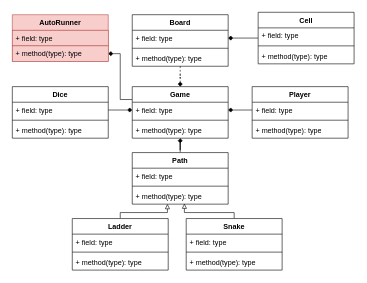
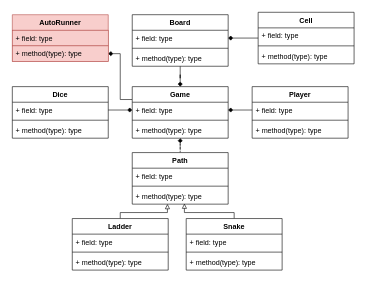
- <mxCell id="2" style="edgeStyle=orthogonalEdgeStyle;rounded=0;orthogonalLoop=1;jettySize=auto;html=1;entryX=0.5;entryY=0;entryDx=0;entryDy=0;endArrow=diamond;endFill=1;dashed=1;" edge="1" parent="1" source="3" target="8"><mxGeometry relative="1" as="geometry" /></mxCell>
+ <mxCell id="2" style="edgeStyle=orthogonalEdgeStyle;rounded=0;orthogonalLoop=1;jettySize=auto;html=1;entryX=0.5;entryY=0;entryDx=0;entryDy=0;endArrow=diamond;endFill=1;" edge="1" parent="1" source="3" target="8"><mxGeometry relative="1" as="geometry" /></mxCell>
- <mxCell id="32" style="edgeStyle=orthogonalEdgeStyle;rounded=0;orthogonalLoop=1;jettySize=auto;html=1;entryX=0.5;entryY=1;entryDx=0;entryDy=0;endArrow=diamond;endFill=1;" edge="1" parent="1" source="33" target="8"><mxGeometry relative="1" as="geometry" /></mxCell>
+ <mxCell id="32" style="edgeStyle=orthogonalEdgeStyle;rounded=0;orthogonalLoop=1;jettySize=auto;html=1;entryX=0.5;entryY=1;entryDx=0;entryDy=0;endArrow=diamond;endFill=1;dashed=1;" edge="1" parent="1" source="33" target="8"><mxGeometry relative="1" as="geometry" /></mxCell>
